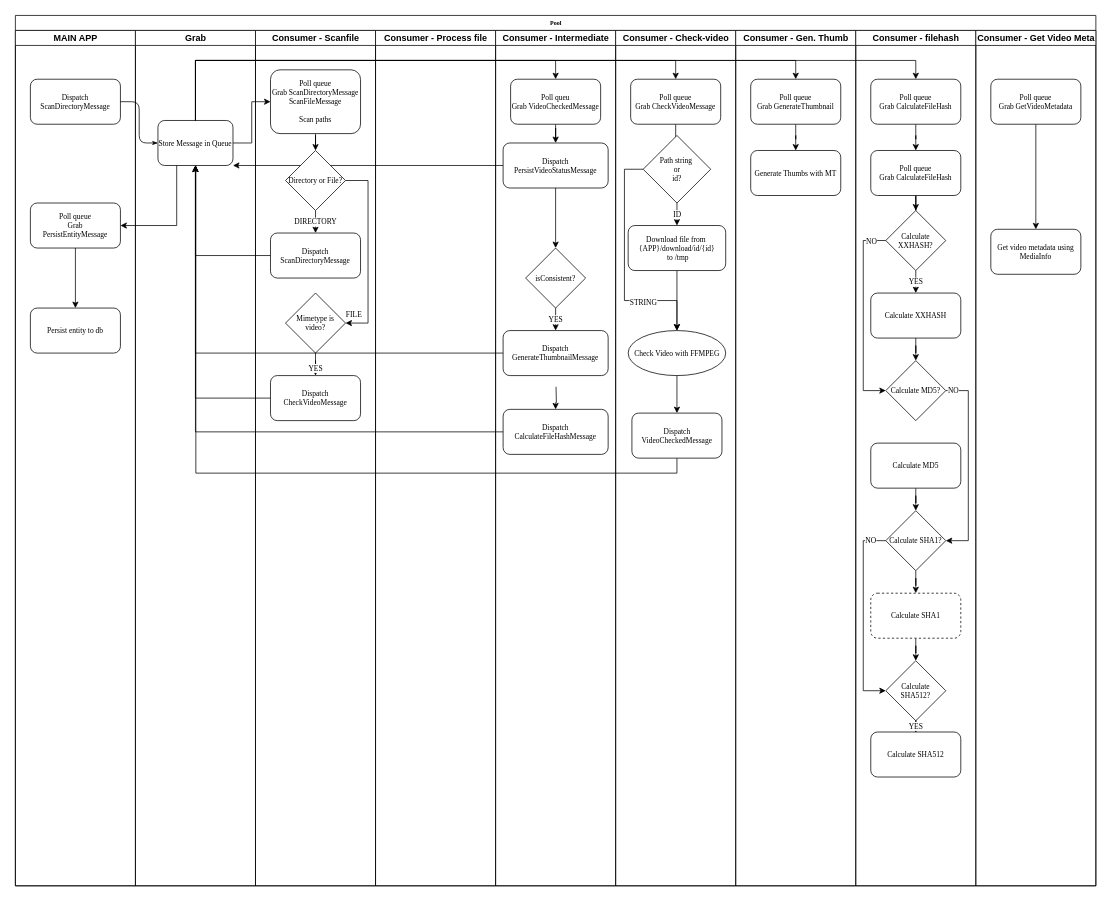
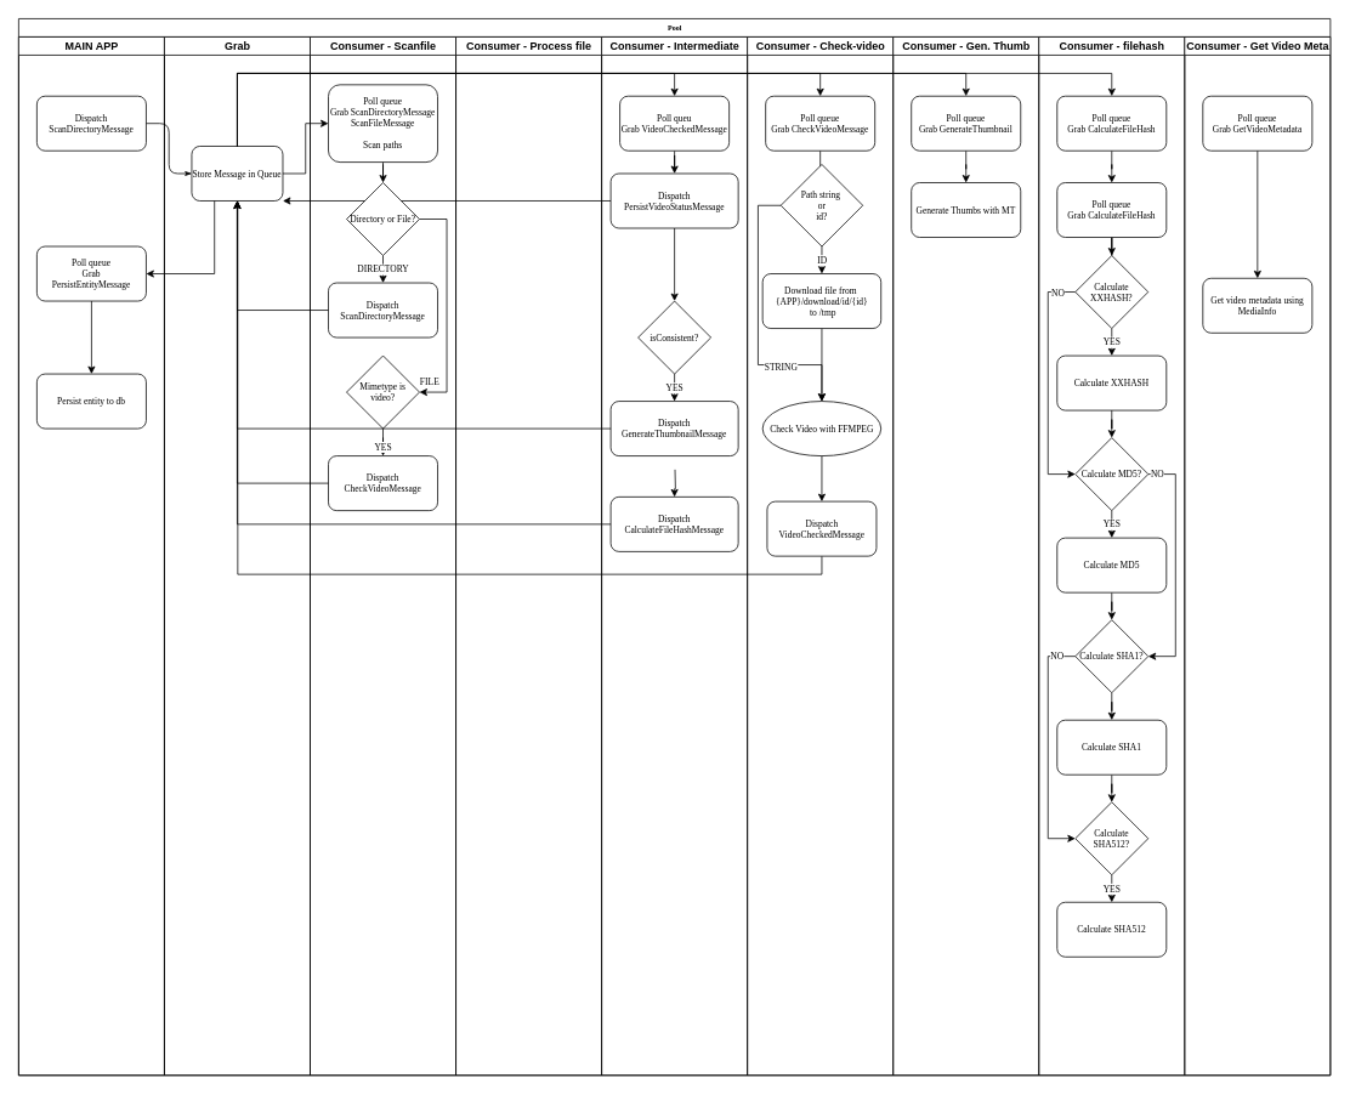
+ <mxCell id="72" value="YES" style="edgeStyle=orthogonalEdgeStyle;rounded=0;orthogonalLoop=1;jettySize=auto;html=1;fontFamily=Verdana;fontSize=10;" edge="1" parent="61" source="74" target="76"><mxGeometry relative="1" as="geometry" /></mxCell>
- <mxCell id="81" value="Calculate SHA1" style="rounded=1;whiteSpace=wrap;html=1;fontFamily=Verdana;fontSize=10;dashed=1;" vertex="1" parent="61"><mxGeometry x="20" y="750" width="120" height="60" as="geometry" /></mxCell>
+ <mxCell id="81" value="Calculate SHA1" style="rounded=1;whiteSpace=wrap;html=1;fontFamily=Verdana;fontSize=10;" vertex="1" parent="61"><mxGeometry x="20" y="750" width="120" height="60" as="geometry" /></mxCell>
- <mxCell id="84" value="Calculate SHA512" style="rounded=1;whiteSpace=wrap;html=1;fontFamily=Verdana;fontSize=10;" vertex="1" parent="61"><mxGeometry x="20" y="935" width="120" height="60" as="geometry" /></mxCell>
+ <mxCell id="84" value="Calculate SHA512" style="rounded=1;whiteSpace=wrap;html=1;fontFamily=Verdana;fontSize=10;" vertex="1" parent="61"><mxGeometry x="20" y="950" width="120" height="60" as="geometry" /></mxCell>
